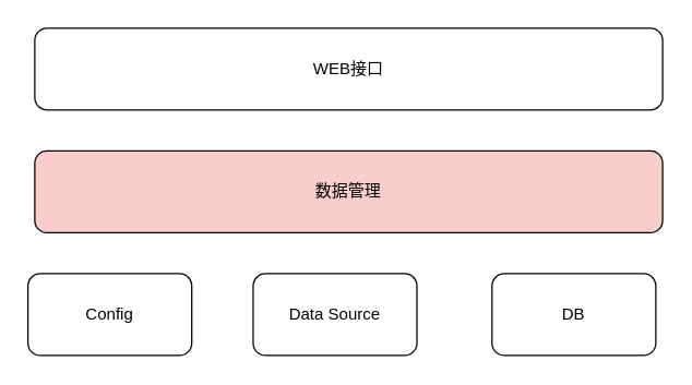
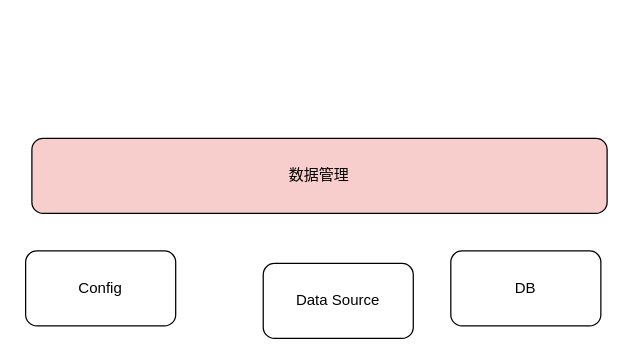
- <mxCell id="2" value="WEB接口" style="rounded=1;whiteSpace=wrap;html=1;" vertex="1" parent="1"><mxGeometry x="25" y="20" width="460" height="60" as="geometry" /></mxCell>
- <mxCell id="6" value="Data Source" style="rounded=1;whiteSpace=wrap;html=1;" vertex="1" parent="1"><mxGeometry x="185" y="200" width="120" height="60" as="geometry" /></mxCell>
+ <mxCell id="6" value="Data Source" style="rounded=1;whiteSpace=wrap;html=1;" vertex="1" parent="1"><mxGeometry x="210" y="210" width="120" height="60" as="geometry" /></mxCell>
